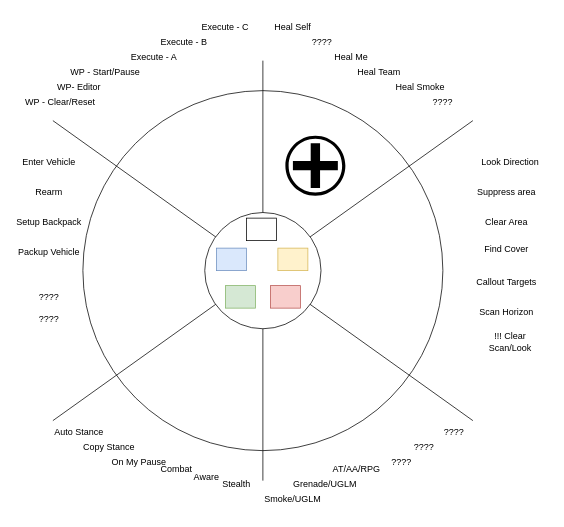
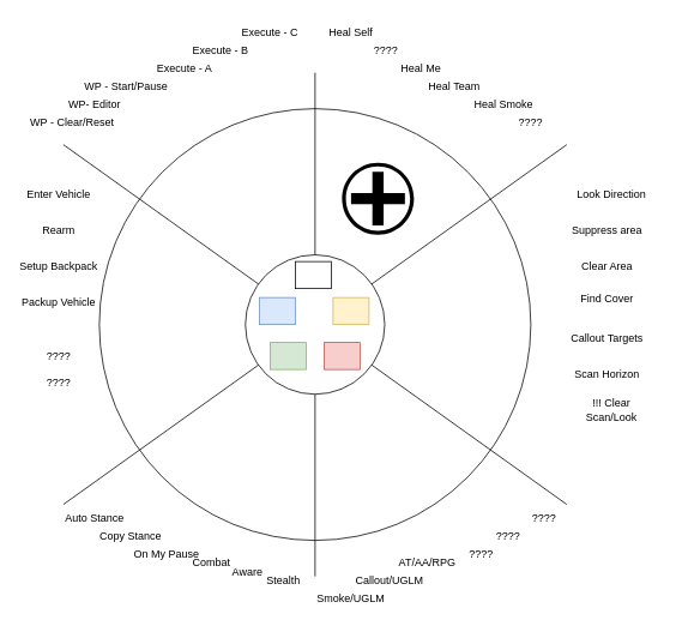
- <mxCell id="46" value="Grenade/UGLM" style="text;html=1;strokeColor=none;fillColor=none;align=center;verticalAlign=middle;whiteSpace=wrap;rounded=0;" vertex="1" parent="1"><mxGeometry x="388" y="630" width="90" height="30" as="geometry" /></mxCell>
+ <mxCell id="46" value="Callout/UGLM" style="text;html=1;strokeColor=none;fillColor=none;align=center;verticalAlign=middle;whiteSpace=wrap;rounded=0;" vertex="1" parent="1"><mxGeometry x="388" y="630" width="90" height="30" as="geometry" /></mxCell>
